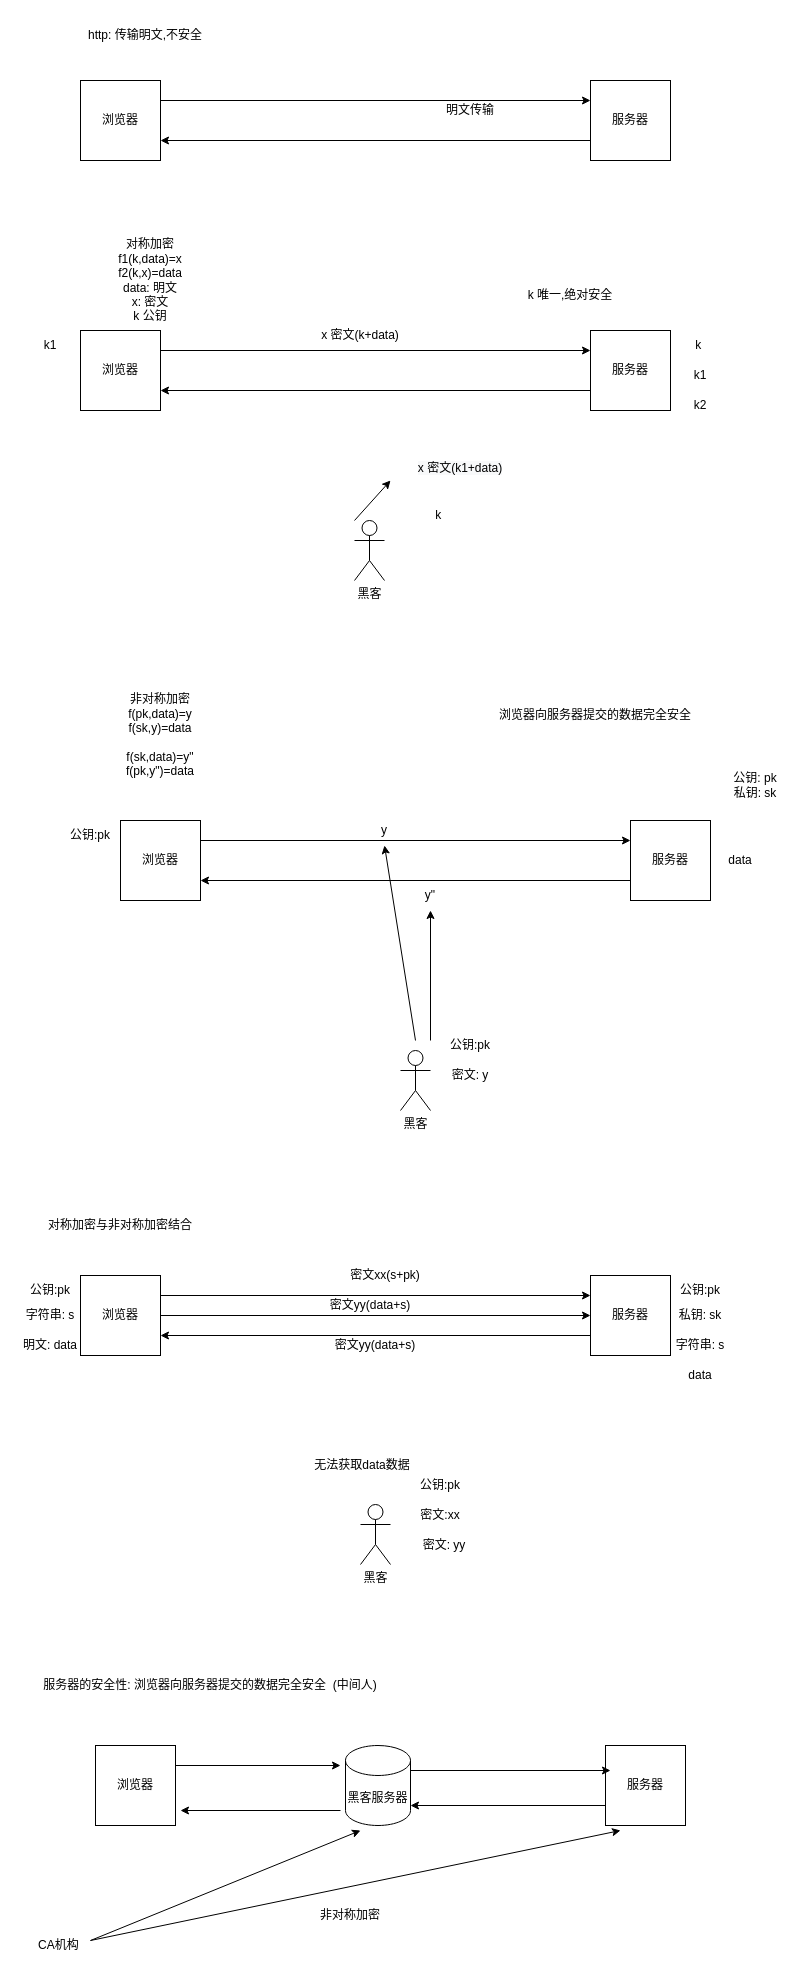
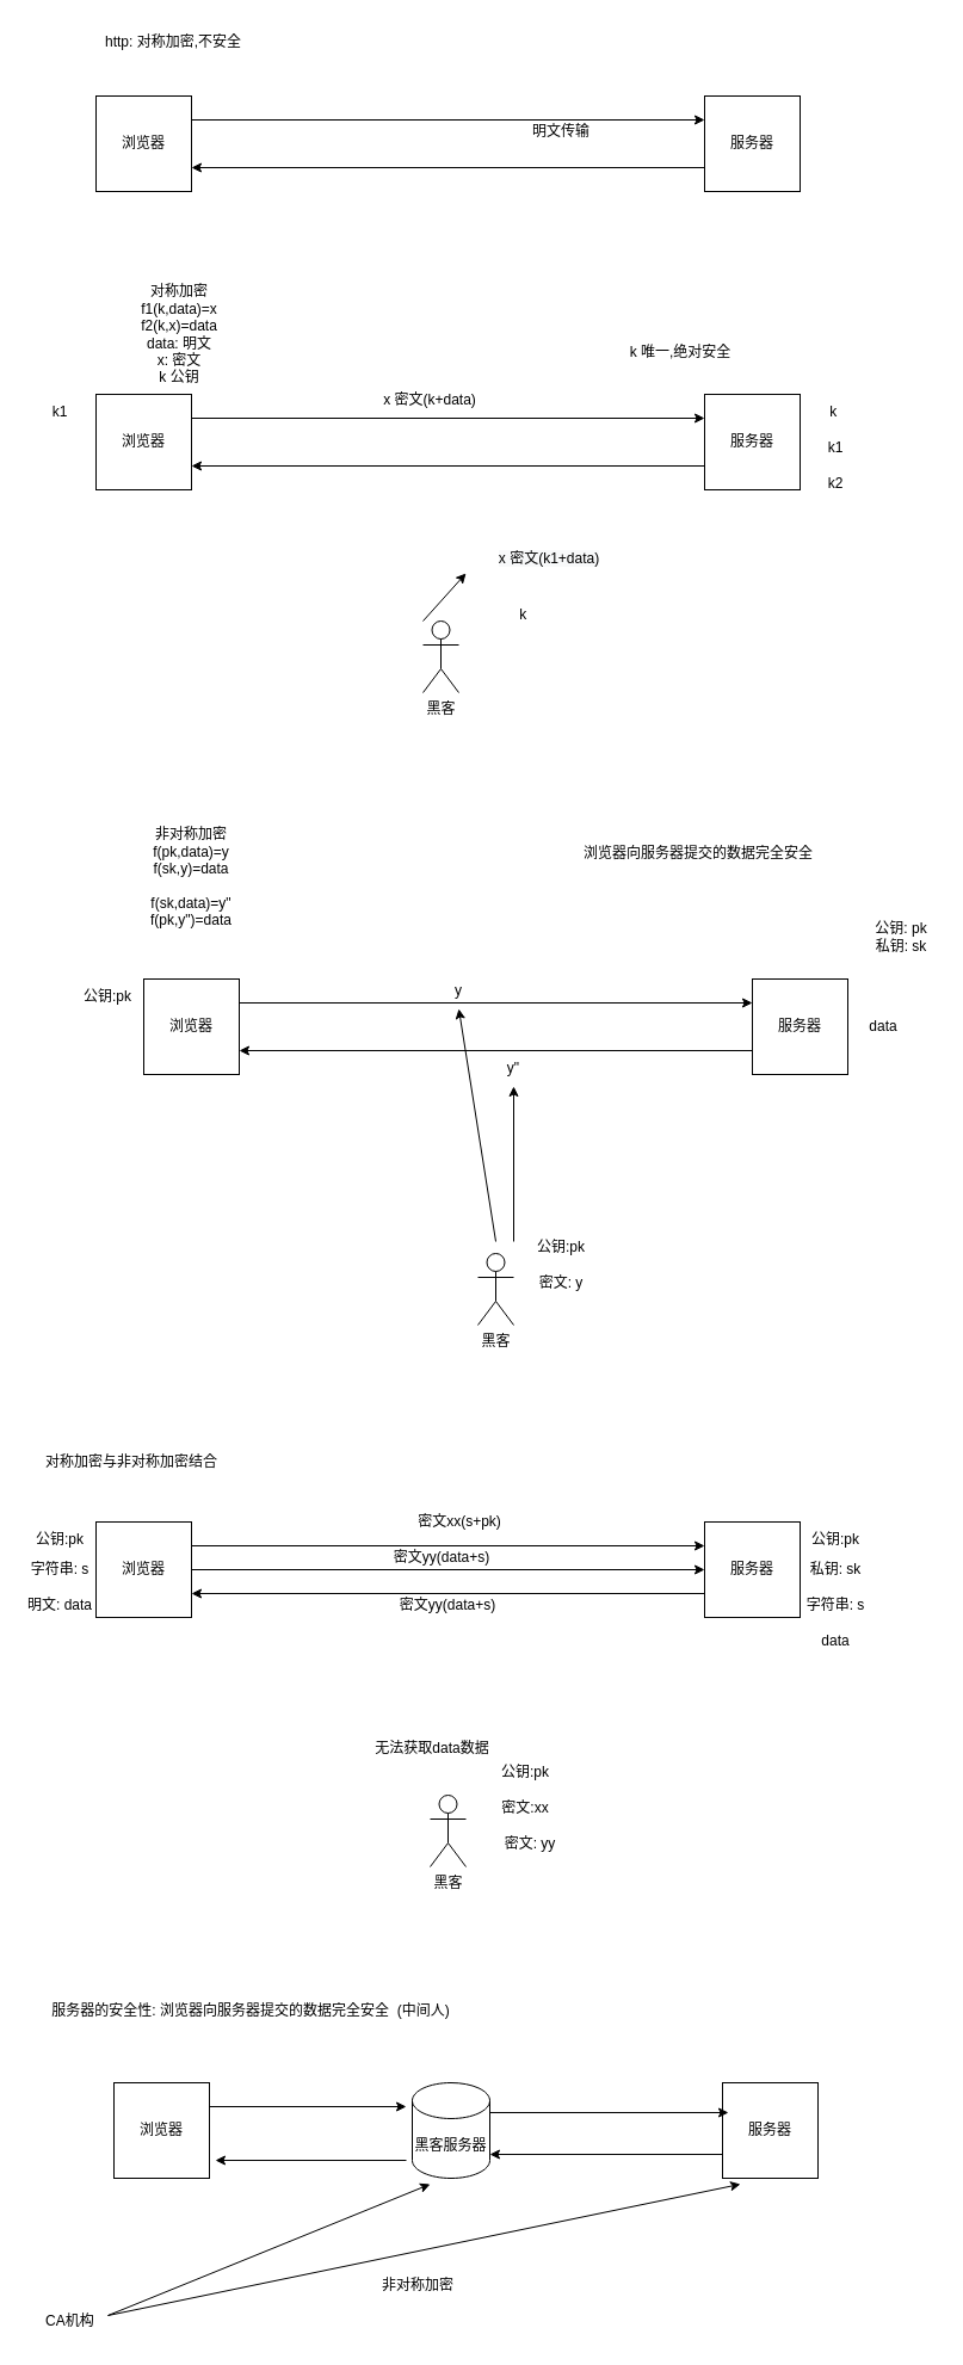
- <mxCell id="6" value="http: 传输明文,不安全" style="text;html=1;strokeColor=none;fillColor=none;align=center;verticalAlign=middle;whiteSpace=wrap;rounded=0;" vertex="1" parent="1"><mxGeometry x="80" y="20" width="130" height="30" as="geometry" /></mxCell>
+ <mxCell id="6" value="http: 对称加密,不安全" style="text;html=1;strokeColor=none;fillColor=none;align=center;verticalAlign=middle;whiteSpace=wrap;rounded=0;" vertex="1" parent="1"><mxGeometry x="80" y="20" width="130" height="30" as="geometry" /></mxCell>
- <mxCell id="36" value="浏览器向服务器提交的数据完全安全" style="text;html=1;strokeColor=none;fillColor=none;align=center;verticalAlign=middle;whiteSpace=wrap;rounded=0;" vertex="1" parent="1"><mxGeometry x="490" y="700" width="210" height="30" as="geometry" /></mxCell>
+ <mxCell id="36" value="浏览器向服务器提交的数据完全安全" style="text;html=1;strokeColor=none;fillColor=none;align=center;verticalAlign=middle;whiteSpace=wrap;rounded=0;" vertex="1" parent="1"><mxGeometry x="480" y="700" width="210" height="30" as="geometry" /></mxCell>
- <mxCell id="39" value="对称加密与非对称加密结合" style="text;html=1;strokeColor=none;fillColor=none;align=center;verticalAlign=middle;whiteSpace=wrap;rounded=0;" vertex="1" parent="1"><mxGeometry x="30" y="1210" width="180" height="30" as="geometry" /></mxCell>
+ <mxCell id="39" value="对称加密与非对称加密结合" style="text;html=1;strokeColor=none;fillColor=none;align=center;verticalAlign=middle;whiteSpace=wrap;rounded=0;" vertex="1" parent="1"><mxGeometry x="20" y="1210" width="180" height="30" as="geometry" /></mxCell>
